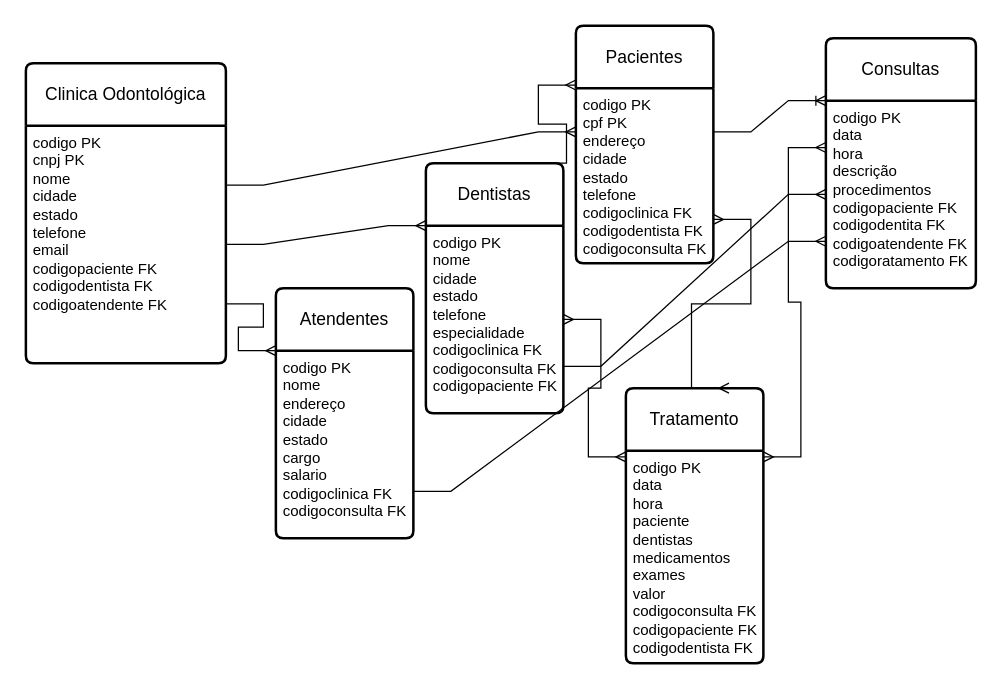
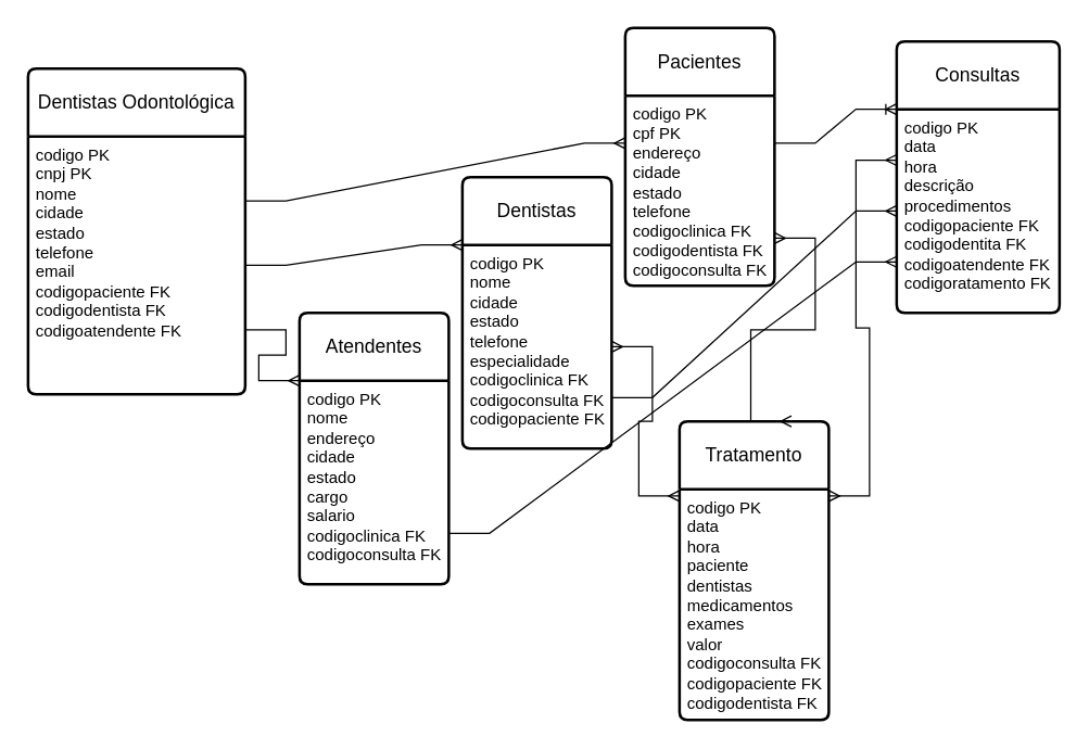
- <mxCell id="2" value="Clinica Odontológica" style="swimlane;childLayout=stackLayout;horizontal=1;startSize=50;horizontalStack=0;rounded=1;fontSize=14;fontStyle=0;strokeWidth=2;resizeParent=0;resizeLast=1;shadow=0;dashed=0;align=center;arcSize=4;whiteSpace=wrap;html=1;" vertex="1" parent="1"><mxGeometry x="20" y="50" width="160" height="240" as="geometry" /></mxCell>
+ <mxCell id="2" value="Dentistas Odontológica" style="swimlane;childLayout=stackLayout;horizontal=1;startSize=50;horizontalStack=0;rounded=1;fontSize=14;fontStyle=0;strokeWidth=2;resizeParent=0;resizeLast=1;shadow=0;dashed=0;align=center;arcSize=4;whiteSpace=wrap;html=1;" vertex="1" parent="1"><mxGeometry x="20" y="50" width="160" height="240" as="geometry" /></mxCell>
- <mxCell id="21" value="" style="edgeStyle=entityRelationEdgeStyle;fontSize=12;html=1;endArrow=ERmany;rounded=0;exitX=0.75;exitY=0;exitDx=0;exitDy=0;entryX=0;entryY=0.25;entryDx=0;entryDy=0;" edge="1" parent="1" source="6" target="4"><mxGeometry width="100" height="100" relative="1" as="geometry"><mxPoint x="370" y="250" as="sourcePoint" /><mxPoint x="470" y="150" as="targetPoint" /></mxGeometry></mxCell>
